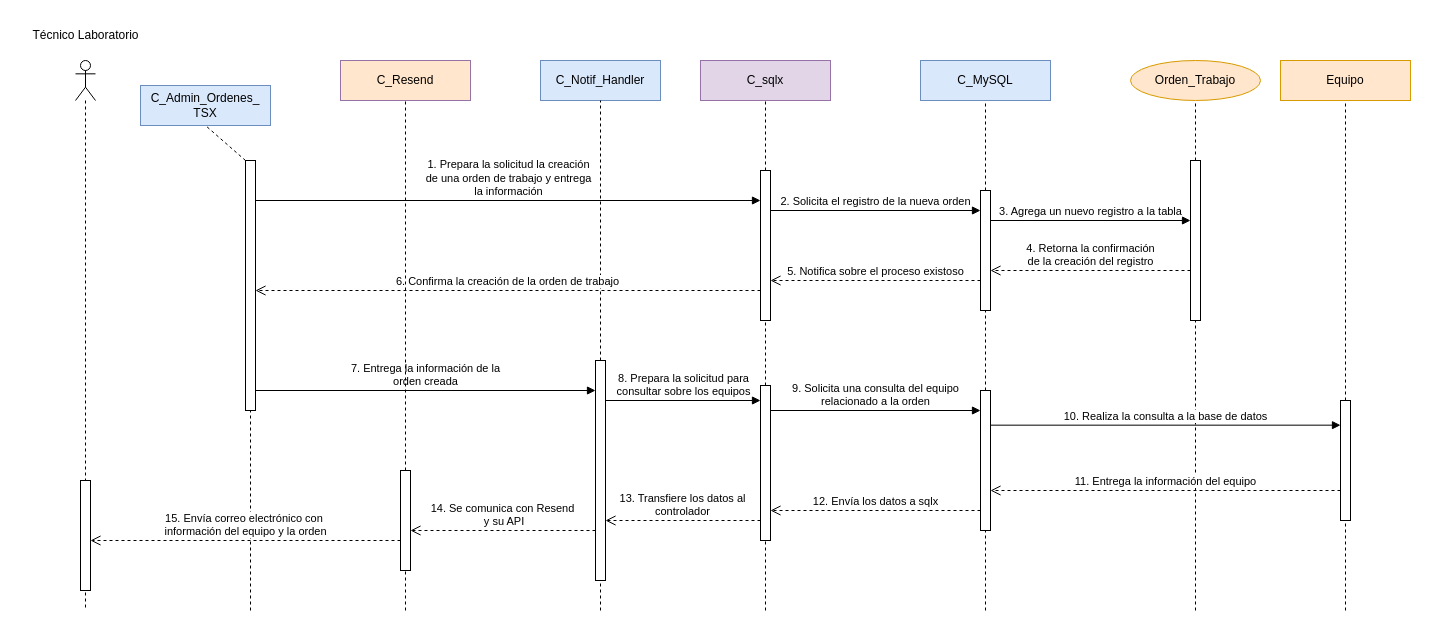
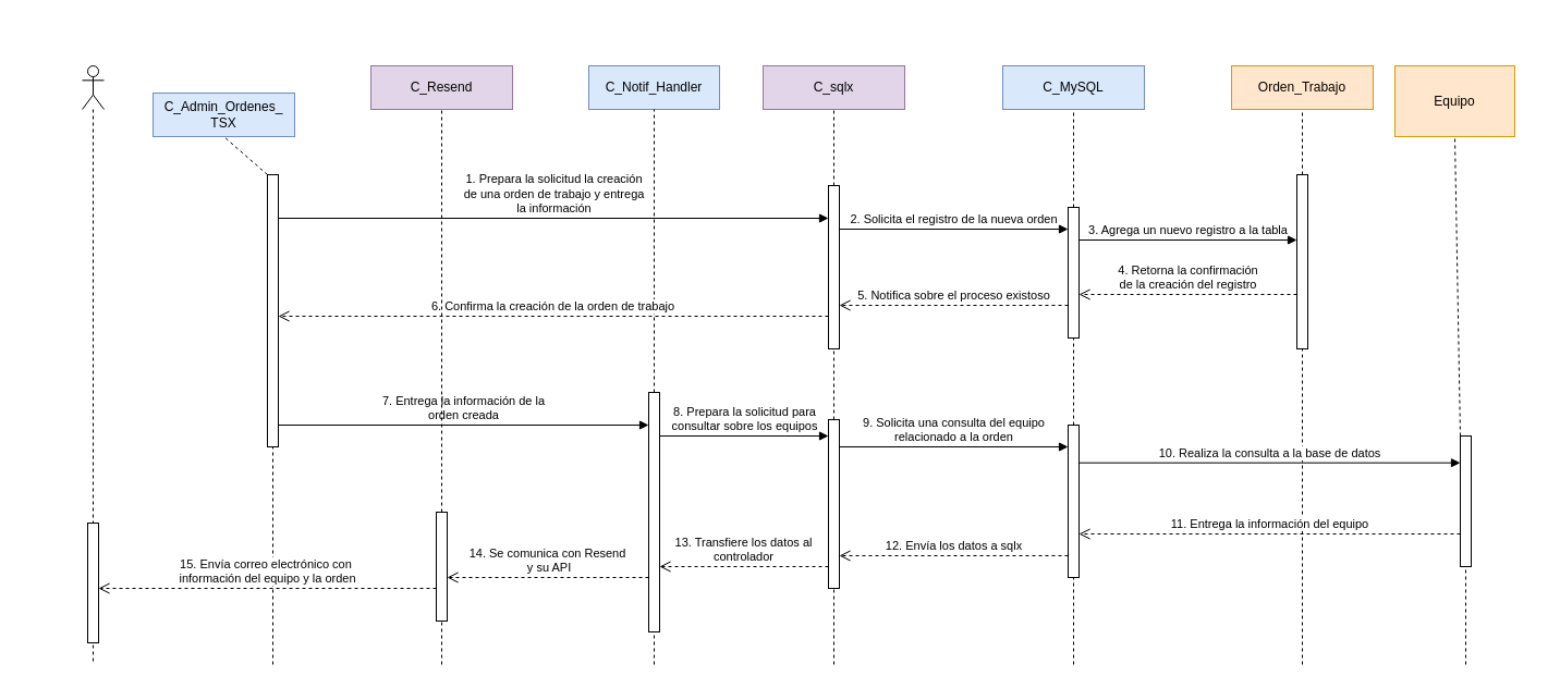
- <mxCell id="4" value="Técnico Laboratorio" style="text;html=1;align=center;verticalAlign=middle;resizable=0;points=[];autosize=1;strokeColor=none;fillColor=none;" vertex="1" parent="1"><mxGeometry x="20" y="20" width="130" height="30" as="geometry" /></mxCell>
- <mxCell id="47" value="&lt;div&gt;C_Resend&lt;/div&gt;" style="rounded=0;whiteSpace=wrap;html=1;fillColor=#ffe6cc;strokeColor=#9673a6;" vertex="1" parent="1"><mxGeometry x="340" y="60" width="130" height="40" as="geometry" /></mxCell>
+ <mxCell id="47" value="&lt;div&gt;C_Resend&lt;/div&gt;" style="rounded=0;whiteSpace=wrap;html=1;fillColor=#e1d5e7;strokeColor=#9673a6;" vertex="1" parent="1"><mxGeometry x="340" y="60" width="130" height="40" as="geometry" /></mxCell>
- <mxCell id="9" value="Orden_Trabajo" style="ellipse;whiteSpace=wrap;html=1;fillColor=#ffe6cc;strokeColor=#d79b00;" vertex="1" parent="1"><mxGeometry x="1130" y="60" width="130" height="40" as="geometry" /></mxCell>
+ <mxCell id="9" value="Orden_Trabajo" style="rounded=0;whiteSpace=wrap;html=1;fillColor=#ffe6cc;strokeColor=#d79b00;" vertex="1" parent="1"><mxGeometry x="1130" y="60" width="130" height="40" as="geometry" /></mxCell>
- <mxCell id="31" value="Equipo" style="rounded=0;whiteSpace=wrap;html=1;fillColor=#ffe6cc;strokeColor=#d79b00;" vertex="1" parent="1"><mxGeometry x="1280" y="60" width="130" height="40" as="geometry" /></mxCell>
+ <mxCell id="31" value="Equipo" style="rounded=0;whiteSpace=wrap;html=1;fillColor=#ffe6cc;strokeColor=#d79b00;" vertex="1" parent="1"><mxGeometry x="1280" y="60" width="110" height="65" as="geometry" /></mxCell>
